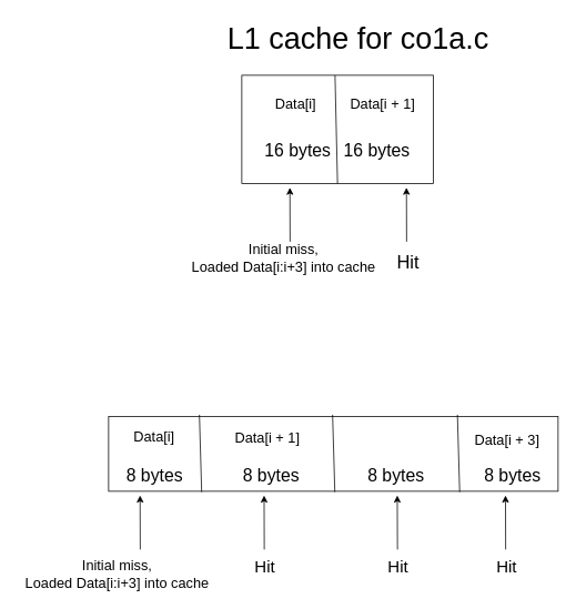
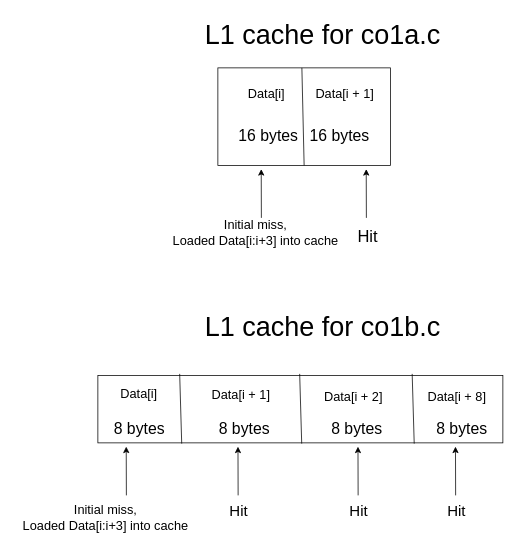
+ <mxCell id="9" value="&lt;font style=&quot;font-size: 36px&quot;&gt;L1 cache for co1b.c&lt;/font&gt;" style="text;html=1;strokeColor=none;fillColor=none;align=center;verticalAlign=middle;whiteSpace=wrap;rounded=0;" vertex="1" parent="1"><mxGeometry x="250" y="410" width="360" height="50" as="geometry" /></mxCell>
+ <mxCell id="16" value="&lt;font style=&quot;font-size: 17px&quot;&gt;Data[i + 2]&lt;/font&gt;" style="text;html=1;strokeColor=none;fillColor=none;align=center;verticalAlign=middle;whiteSpace=wrap;rounded=0;" vertex="1" parent="1"><mxGeometry x="422" y="514" width="98" height="30" as="geometry" /></mxCell>
- <mxCell id="17" value="&lt;font style=&quot;font-size: 17px&quot;&gt;Data[i + 3]&lt;/font&gt;" style="text;html=1;strokeColor=none;fillColor=none;align=center;verticalAlign=middle;whiteSpace=wrap;rounded=0;" vertex="1" parent="1"><mxGeometry x="560" y="514" width="98" height="30" as="geometry" /></mxCell>
+ <mxCell id="17" value="&lt;font style=&quot;font-size: 17px&quot;&gt;Data[i + 8]&lt;/font&gt;" style="text;html=1;strokeColor=none;fillColor=none;align=center;verticalAlign=middle;whiteSpace=wrap;rounded=0;" vertex="1" parent="1"><mxGeometry x="560" y="514" width="98" height="30" as="geometry" /></mxCell>
